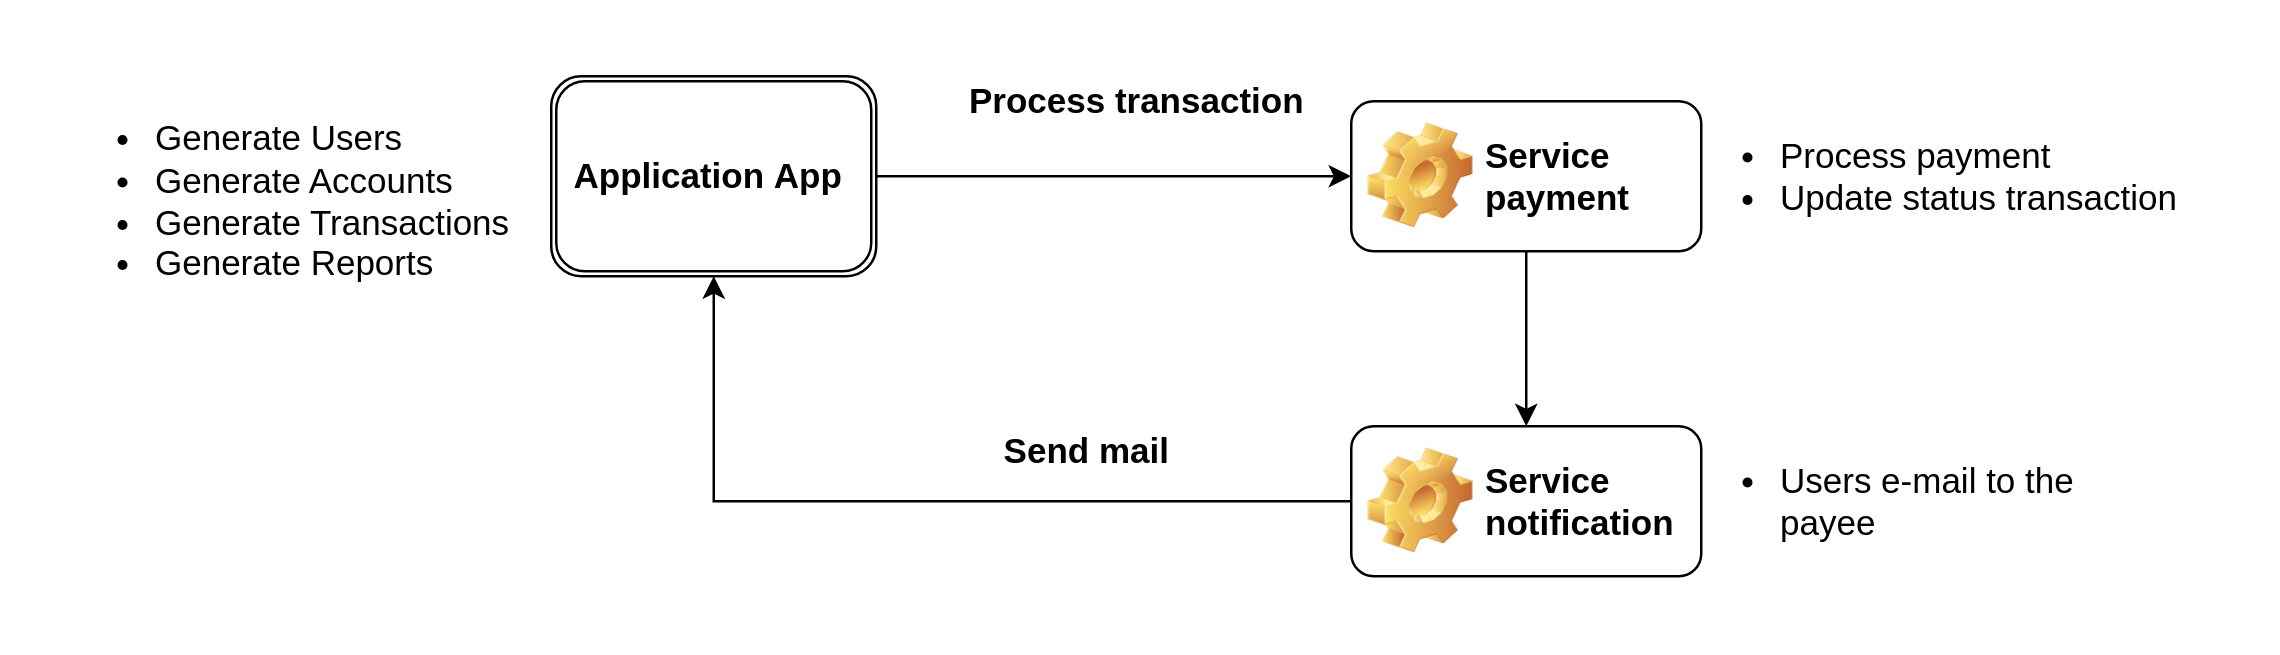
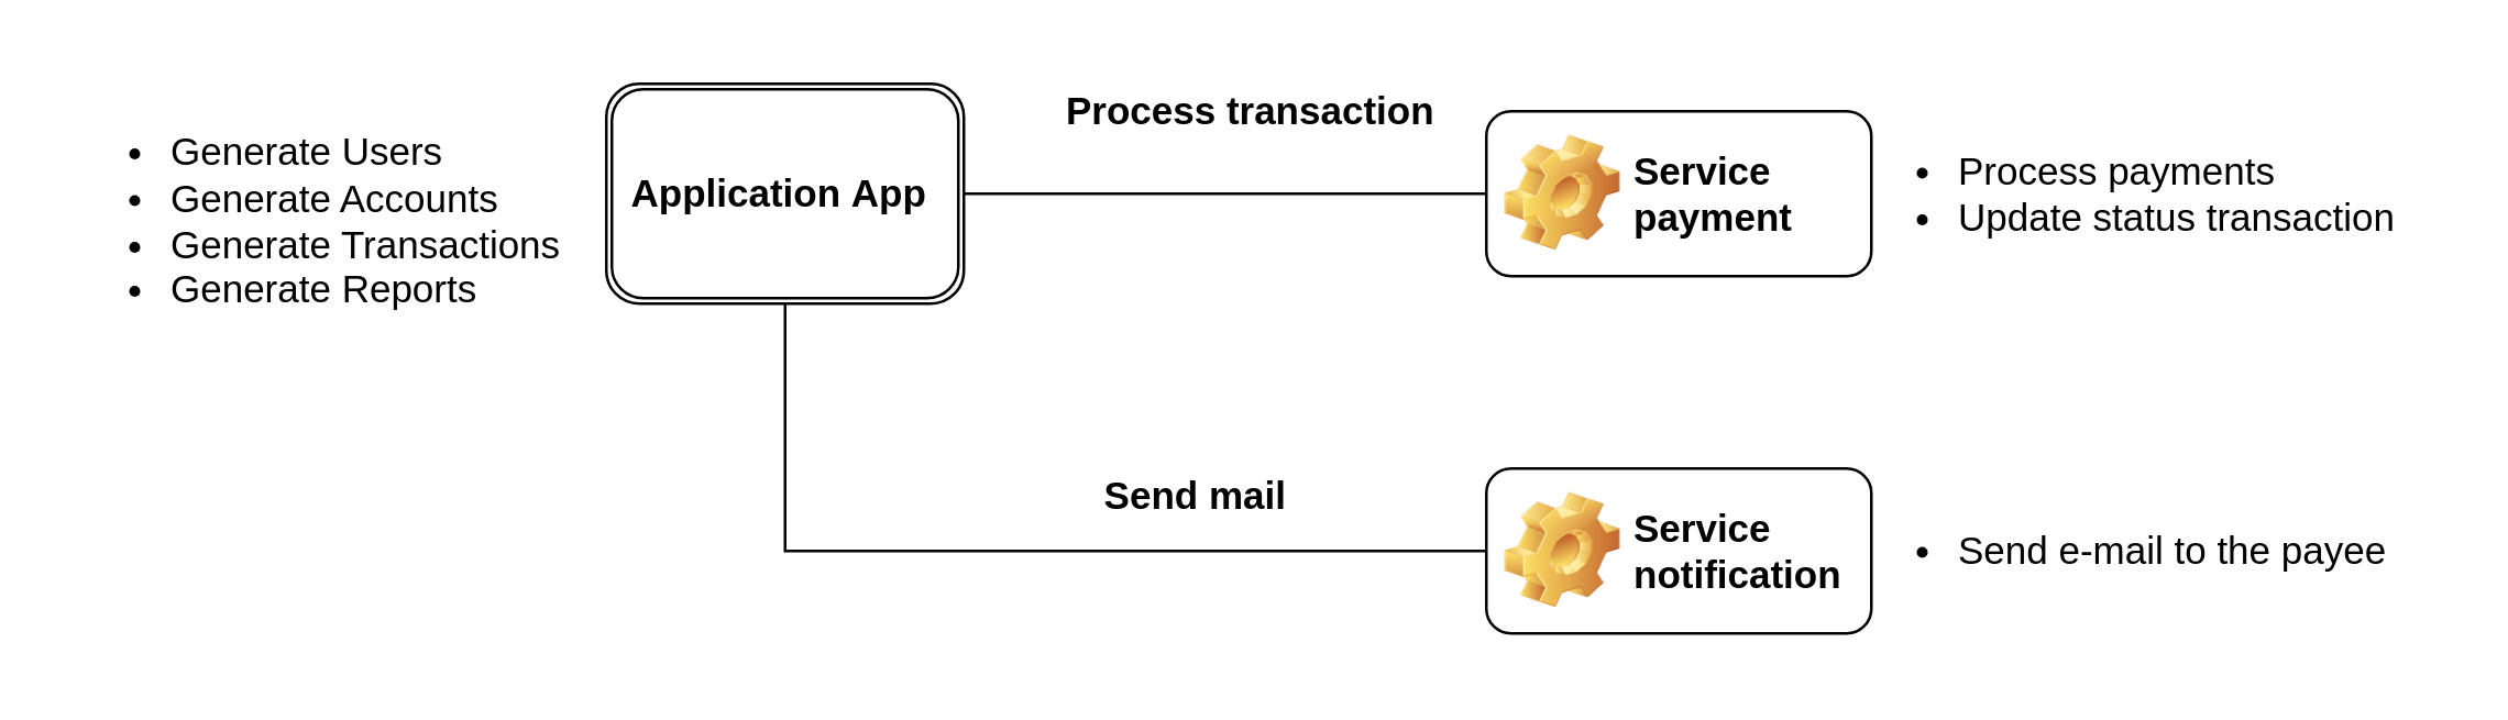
- <mxCell id="4" value="" style="edgeStyle=orthogonalEdgeStyle;rounded=0;orthogonalLoop=1;jettySize=auto;html=1;entryX=0;entryY=0.5;entryDx=0;entryDy=0;" parent="1" source="5" target="3" edge="1"><mxGeometry relative="1" as="geometry"><mxPoint x="500" y="70" as="targetPoint" /></mxGeometry></mxCell>
+ <mxCell id="4" value="" style="edgeStyle=orthogonalEdgeStyle;rounded=0;orthogonalLoop=1;jettySize=auto;html=1;entryX=0;entryY=0.5;entryDx=0;entryDy=0;endArrow=none;" parent="1" source="5" target="3" edge="1"><mxGeometry relative="1" as="geometry"><mxPoint x="500" y="70" as="targetPoint" /></mxGeometry></mxCell>
- <mxCell id="7" value="&lt;ul style=&quot;font-size: 14px;&quot;&gt;&lt;li style=&quot;font-size: 14px;&quot;&gt;Process payment&lt;/li&gt;&lt;li style=&quot;font-size: 14px;&quot;&gt;Update status transaction&lt;/li&gt;&lt;/ul&gt;" style="text;strokeColor=none;fillColor=none;html=1;whiteSpace=wrap;verticalAlign=middle;overflow=hidden;fontSize=14;" parent="1" vertex="1"><mxGeometry x="670" y="30" width="220" height="80" as="geometry" /></mxCell>
+ <mxCell id="7" value="&lt;ul style=&quot;font-size: 14px;&quot;&gt;&lt;li style=&quot;font-size: 14px;&quot;&gt;Process payments&lt;/li&gt;&lt;li style=&quot;font-size: 14px;&quot;&gt;Update status transaction&lt;/li&gt;&lt;/ul&gt;" style="text;strokeColor=none;fillColor=none;html=1;whiteSpace=wrap;verticalAlign=middle;overflow=hidden;fontSize=14;" parent="1" vertex="1"><mxGeometry x="670" y="30" width="220" height="80" as="geometry" /></mxCell>
- <mxCell id="8" style="edgeStyle=orthogonalEdgeStyle;rounded=0;orthogonalLoop=1;jettySize=auto;html=1;exitX=0;exitY=0.5;exitDx=0;exitDy=0;entryX=0.5;entryY=1;entryDx=0;entryDy=0;" parent="1" source="9" target="5" edge="1"><mxGeometry relative="1" as="geometry" /></mxCell>
+ <mxCell id="8" style="edgeStyle=orthogonalEdgeStyle;rounded=0;orthogonalLoop=1;jettySize=auto;html=1;exitX=0;exitY=0.5;exitDx=0;exitDy=0;entryX=0.5;entryY=1;entryDx=0;entryDy=0;endArrow=none;" parent="1" source="9" target="5" edge="1"><mxGeometry relative="1" as="geometry" /></mxCell>
- <mxCell id="2" style="edgeStyle=orthogonalEdgeStyle;rounded=0;orthogonalLoop=1;jettySize=auto;html=1;exitX=0.5;exitY=1;exitDx=0;exitDy=0;entryX=0.5;entryY=0;entryDx=0;entryDy=0;" parent="1" source="3" target="9" edge="1"><mxGeometry relative="1" as="geometry" /></mxCell>
- <mxCell id="10" value="&lt;ul style=&quot;font-size: 14px;&quot;&gt;&lt;li style=&quot;border-color: var(--border-color); font-size: 14px;&quot;&gt;Users e-mail to the payee&lt;/li&gt;&lt;/ul&gt;" style="text;strokeColor=none;fillColor=none;html=1;whiteSpace=wrap;verticalAlign=middle;overflow=hidden;fontSize=14;" parent="1" vertex="1"><mxGeometry x="670" y="160" width="200" height="80" as="geometry" /></mxCell>
+ <mxCell id="10" value="&lt;ul style=&quot;font-size: 14px;&quot;&gt;&lt;li style=&quot;border-color: var(--border-color); font-size: 14px;&quot;&gt;Send e-mail to the payee&lt;/li&gt;&lt;/ul&gt;" style="text;strokeColor=none;fillColor=none;html=1;whiteSpace=wrap;verticalAlign=middle;overflow=hidden;fontSize=14;" parent="1" vertex="1"><mxGeometry x="670" y="160" width="200" height="80" as="geometry" /></mxCell>
